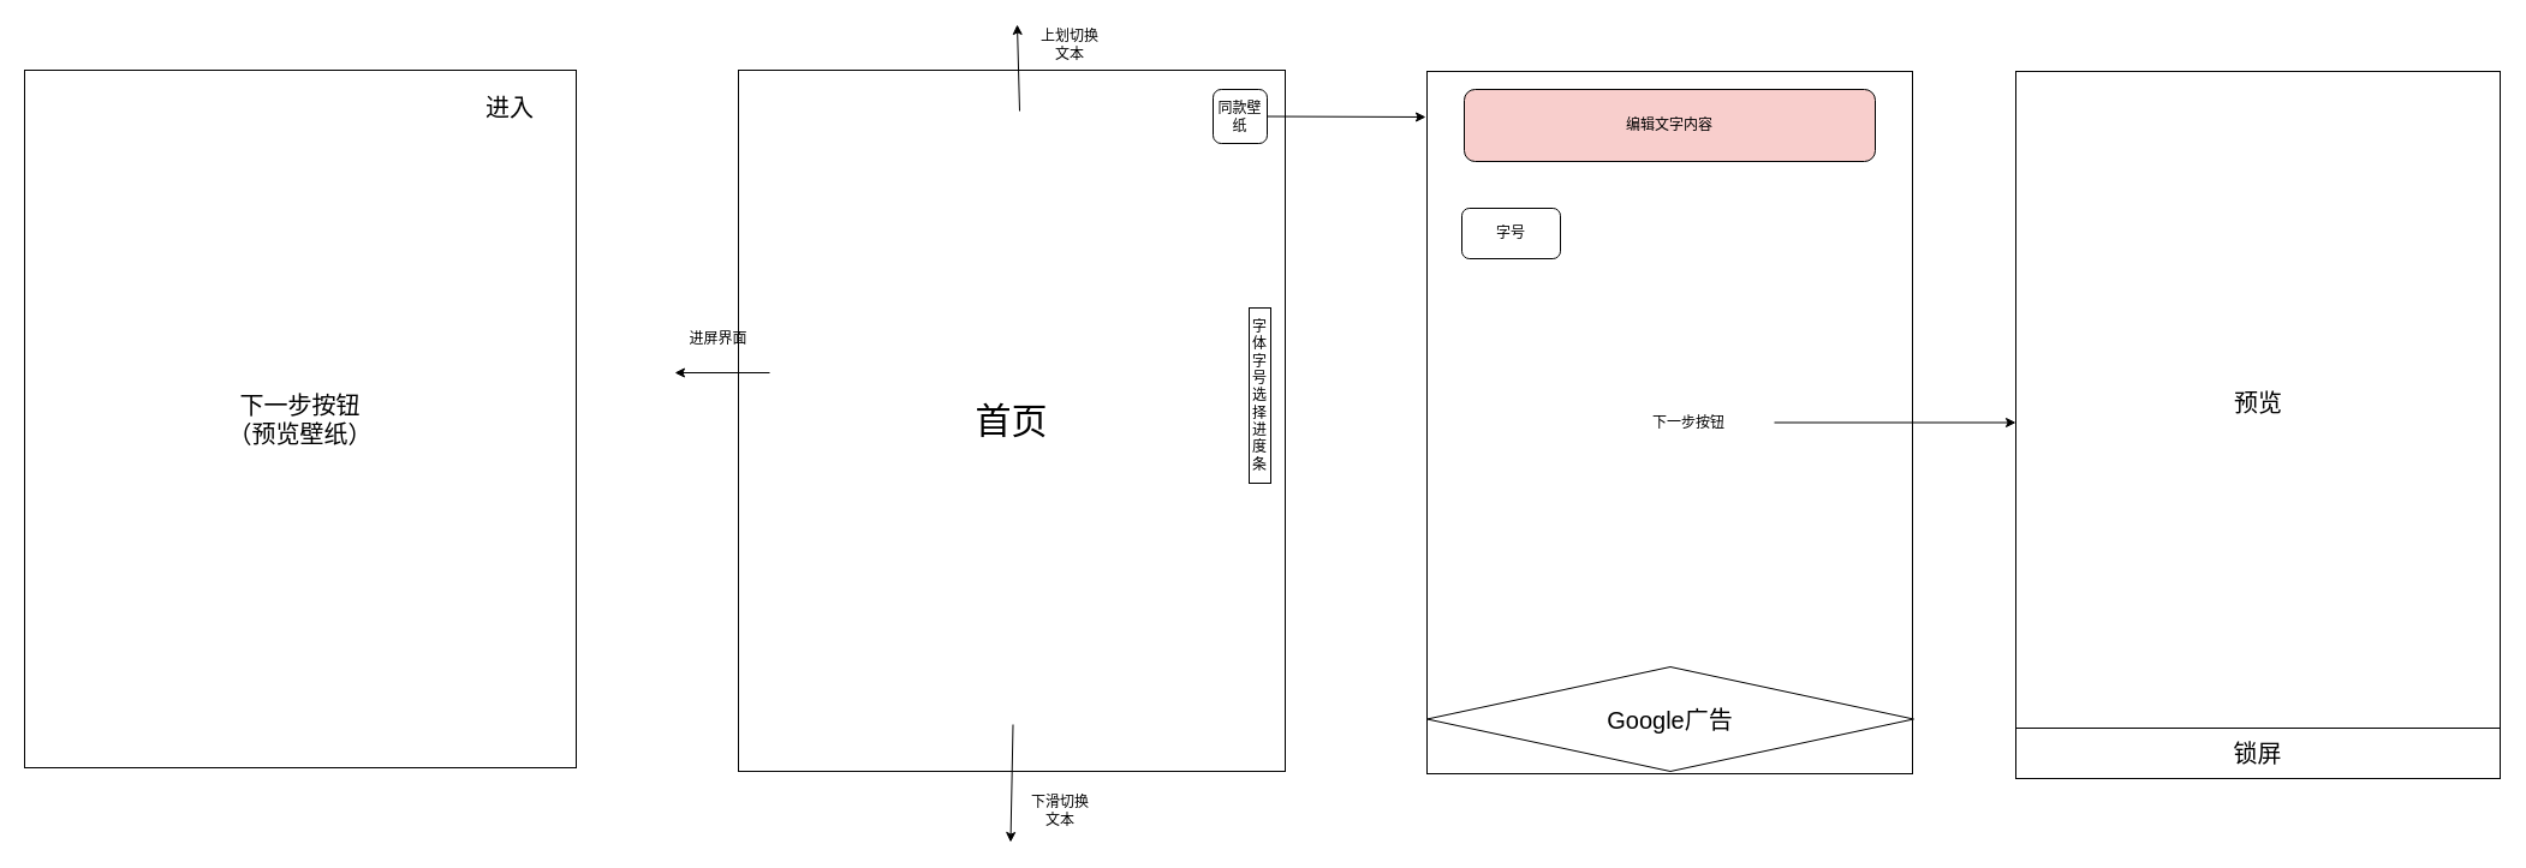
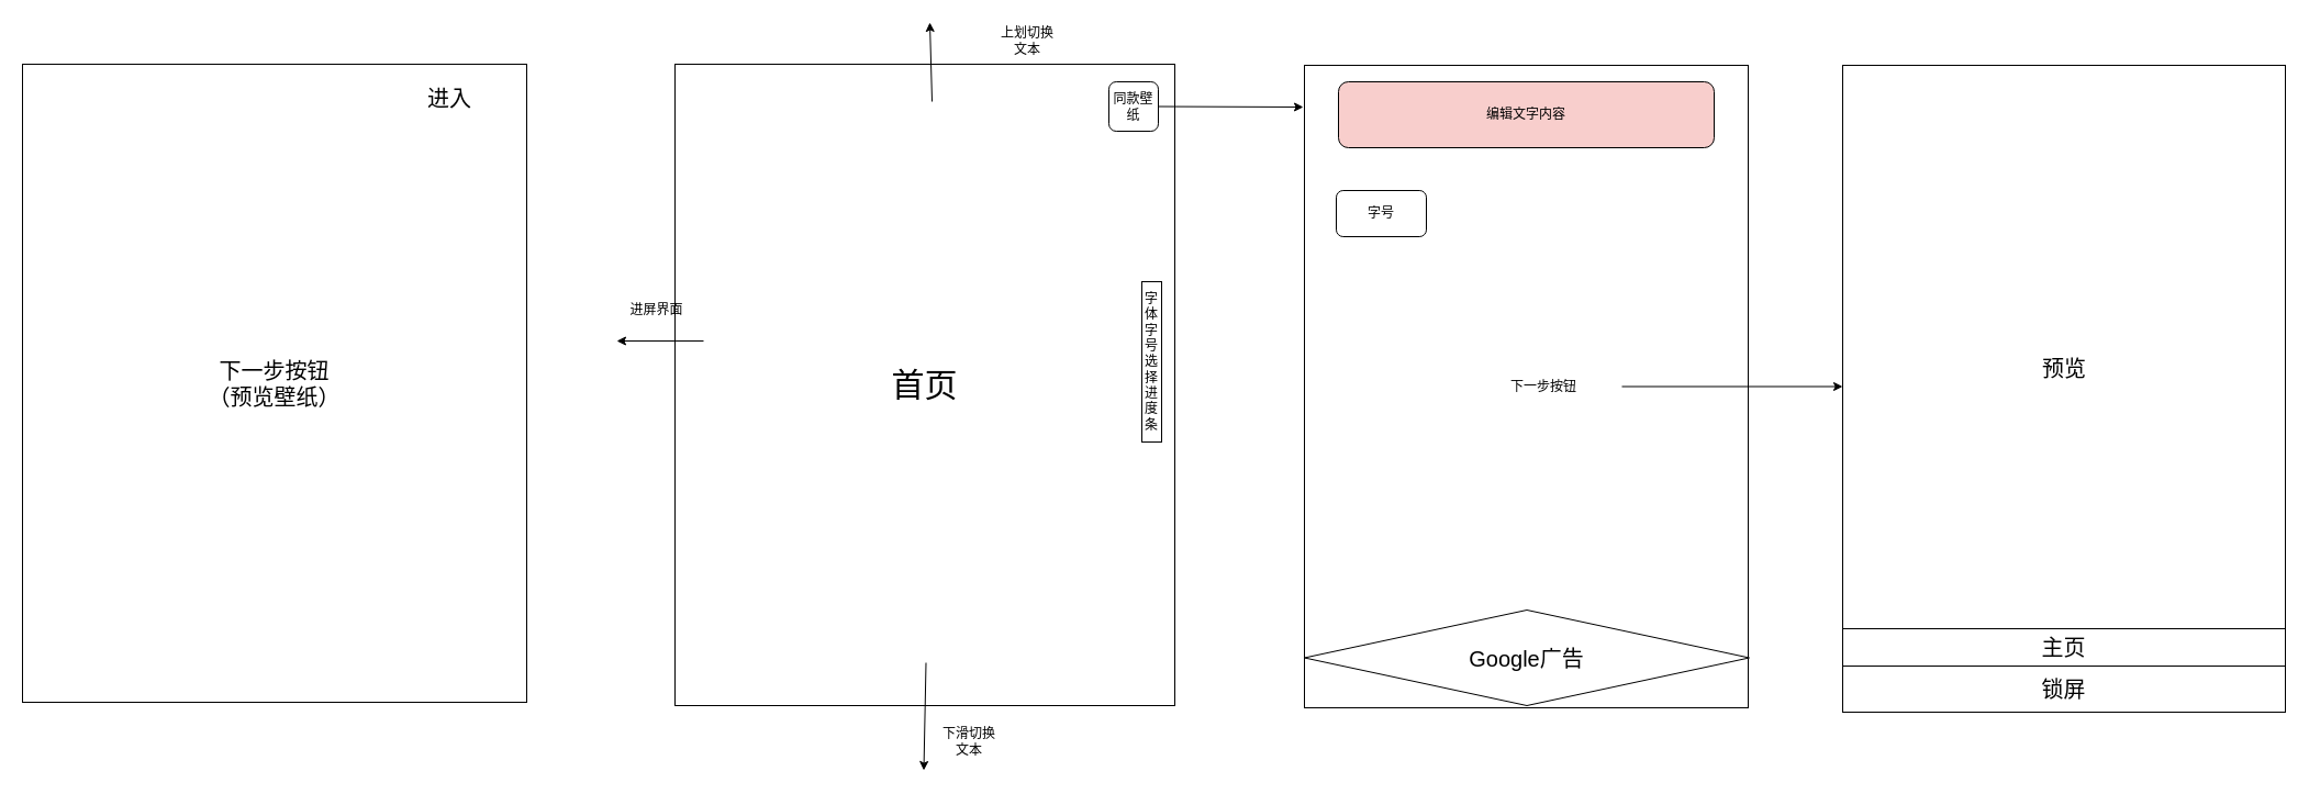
- <mxCell id="6" value="上划切换文本" style="text;html=1;strokeColor=none;fillColor=none;align=center;verticalAlign=middle;whiteSpace=wrap;rounded=0;" vertex="1" parent="1"><mxGeometry x="860" y="22" width="60" height="30" as="geometry" /></mxCell>
+ <mxCell id="6" value="上划切换文本" style="text;html=1;strokeColor=none;fillColor=none;align=center;verticalAlign=middle;whiteSpace=wrap;rounded=0;" vertex="1" parent="1"><mxGeometry x="905" y="22" width="60" height="30" as="geometry" /></mxCell>
- <mxCell id="22" value="进入" style="text;html=1;strokeColor=none;fillColor=none;align=center;verticalAlign=middle;whiteSpace=wrap;rounded=0;fontSize=20;" vertex="1" parent="1"><mxGeometry x="394" y="74" width="60" height="30" as="geometry" /></mxCell>
+ <mxCell id="22" value="进入" style="text;html=1;strokeColor=none;fillColor=none;align=center;verticalAlign=middle;whiteSpace=wrap;rounded=0;fontSize=20;" vertex="1" parent="1"><mxGeometry x="379" y="74" width="60" height="30" as="geometry" /></mxCell>
+ <mxCell id="19" value="主页" style="rounded=0;whiteSpace=wrap;html=1;fontSize=20;" vertex="1" parent="1"><mxGeometry x="1677" y="572" width="403" height="34" as="geometry" /></mxCell>
